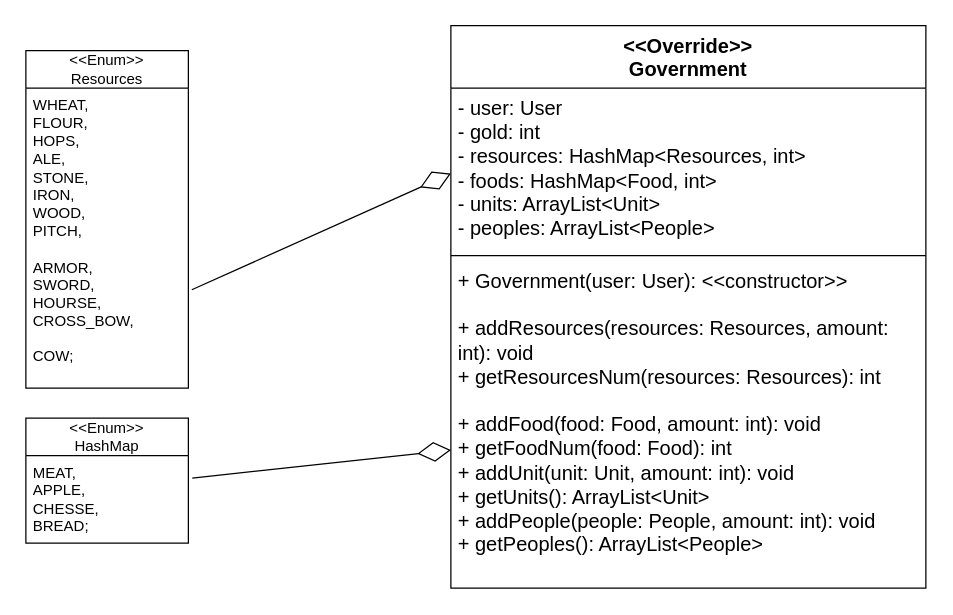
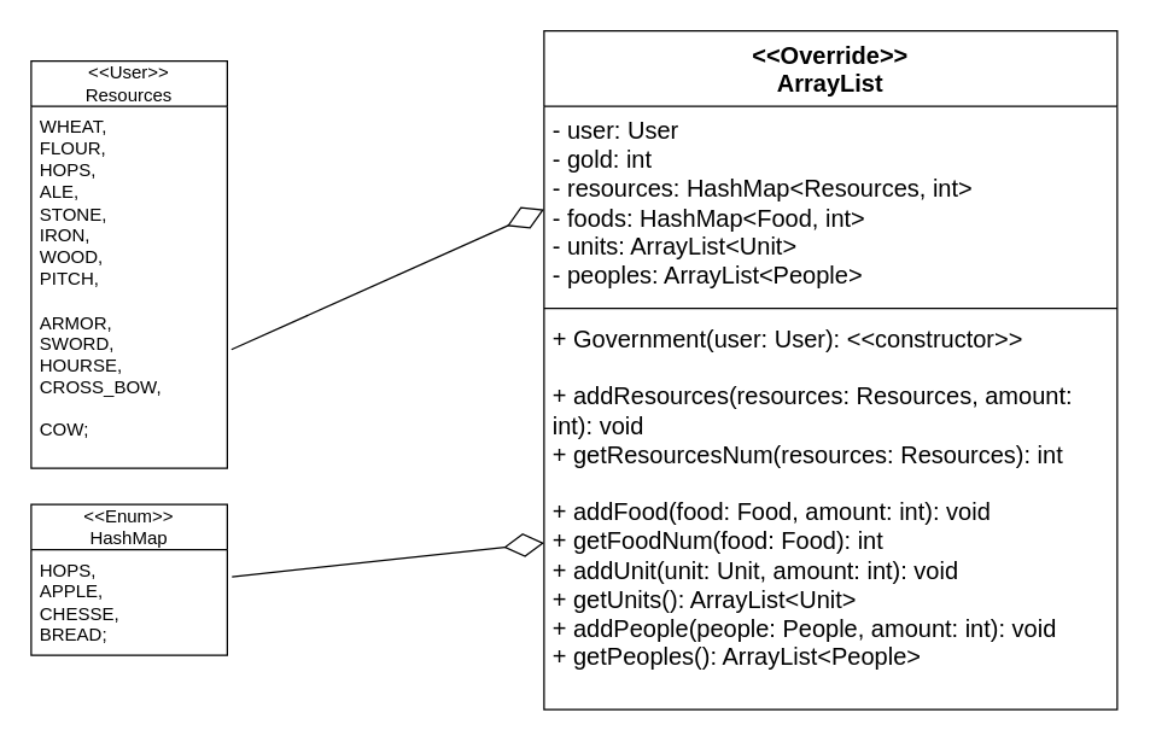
- <mxCell id="2" value="&amp;lt;&amp;lt;Override&amp;gt;&amp;gt;&lt;br&gt;Government" style="swimlane;fontStyle=1;align=center;verticalAlign=top;childLayout=stackLayout;horizontal=1;startSize=50;horizontalStack=0;resizeParent=1;resizeParentMax=0;resizeLast=0;collapsible=1;marginBottom=0;whiteSpace=wrap;html=1;fontSize=16;" parent="1" vertex="1"><mxGeometry x="360" y="20" width="380" height="450" as="geometry" /></mxCell>
+ <mxCell id="2" value="&amp;lt;&amp;lt;Override&amp;gt;&amp;gt;&lt;br&gt;ArrayList" style="swimlane;fontStyle=1;align=center;verticalAlign=top;childLayout=stackLayout;horizontal=1;startSize=50;horizontalStack=0;resizeParent=1;resizeParentMax=0;resizeLast=0;collapsible=1;marginBottom=0;whiteSpace=wrap;html=1;fontSize=16;" parent="1" vertex="1"><mxGeometry x="360" y="20" width="380" height="450" as="geometry" /></mxCell>
- <mxCell id="6" value="&amp;lt;&amp;lt;Enum&amp;gt;&amp;gt;&lt;br&gt;Resources" style="swimlane;fontStyle=0;childLayout=stackLayout;horizontal=1;startSize=30;fillColor=none;horizontalStack=0;resizeParent=1;resizeParentMax=0;resizeLast=0;collapsible=1;marginBottom=0;whiteSpace=wrap;html=1;" vertex="1" parent="1"><mxGeometry x="20" y="40" width="130" height="270" as="geometry" /></mxCell>
+ <mxCell id="6" value="&amp;lt;&amp;lt;User&amp;gt;&amp;gt;&lt;br&gt;Resources" style="swimlane;fontStyle=0;childLayout=stackLayout;horizontal=1;startSize=30;fillColor=none;horizontalStack=0;resizeParent=1;resizeParentMax=0;resizeLast=0;collapsible=1;marginBottom=0;whiteSpace=wrap;html=1;" vertex="1" parent="1"><mxGeometry x="20" y="40" width="130" height="270" as="geometry" /></mxCell>
- <mxCell id="10" value="MEAT,&lt;br&gt;APPLE,&lt;br&gt;CHESSE,&lt;br&gt;BREAD;" style="text;strokeColor=none;fillColor=none;align=left;verticalAlign=top;spacingLeft=4;spacingRight=4;overflow=hidden;rotatable=0;points=[[0,0.5],[1,0.5]];portConstraint=eastwest;whiteSpace=wrap;html=1;" vertex="1" parent="9"><mxGeometry y="30" width="130" height="70" as="geometry" /></mxCell>
+ <mxCell id="10" value="HOPS,&lt;br&gt;APPLE,&lt;br&gt;CHESSE,&lt;br&gt;BREAD;" style="text;strokeColor=none;fillColor=none;align=left;verticalAlign=top;spacingLeft=4;spacingRight=4;overflow=hidden;rotatable=0;points=[[0,0.5],[1,0.5]];portConstraint=eastwest;whiteSpace=wrap;html=1;" vertex="1" parent="9"><mxGeometry y="30" width="130" height="70" as="geometry" /></mxCell>
